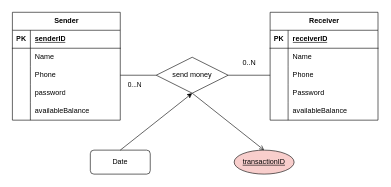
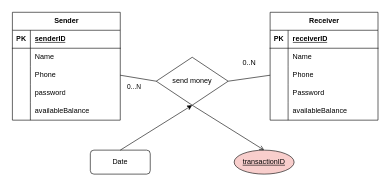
- <mxCell id="34" value="send money" style="shape=rhombus;perimeter=rhombusPerimeter;whiteSpace=wrap;html=1;align=center;" parent="1" vertex="1"><mxGeometry x="260" y="95" width="120" height="60" as="geometry" /></mxCell>
+ <mxCell id="34" value="send money" style="shape=rhombus;perimeter=rhombusPerimeter;whiteSpace=wrap;html=1;align=center;" parent="1" vertex="1"><mxGeometry x="260" y="95" width="120" height="80" as="geometry" /></mxCell>
